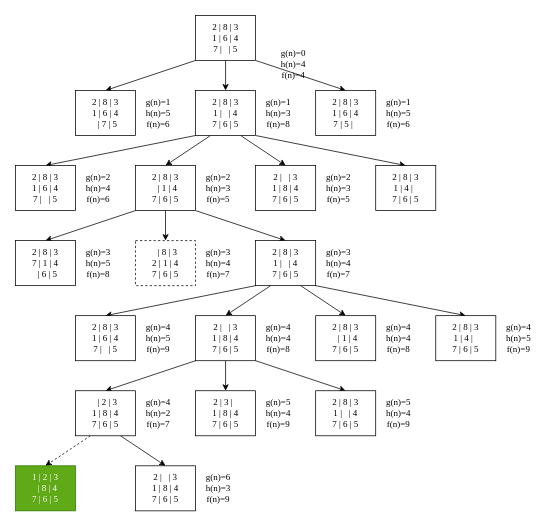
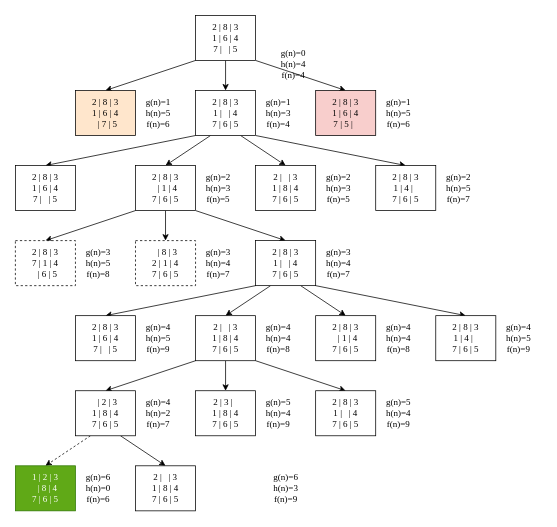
- <mxCell id="12" value="&lt;font face=&quot;Consolas&quot;&gt;2 | 8 | 3&lt;br&gt;1 | 6 | 4&lt;br&gt;&amp;nbsp; | 7 | 5&lt;br&gt;&lt;/font&gt;" style="rounded=0;whiteSpace=wrap;html=1;" vertex="1" parent="1"><mxGeometry x="100" y="120" width="80" height="60" as="geometry" /></mxCell>
+ <mxCell id="12" value="&lt;font face=&quot;Consolas&quot;&gt;2 | 8 | 3&lt;br&gt;1 | 6 | 4&lt;br&gt;&amp;nbsp; | 7 | 5&lt;br&gt;&lt;/font&gt;" style="rounded=0;whiteSpace=wrap;html=1;fillColor=#ffe6cc;" vertex="1" parent="1"><mxGeometry x="100" y="120" width="80" height="60" as="geometry" /></mxCell>
- <mxCell id="15" value="&lt;font face=&quot;Consolas&quot;&gt;g(n)=1&lt;br&gt;h(n)=3&lt;br&gt;f(n)=8&lt;/font&gt;" style="text;html=1;align=center;verticalAlign=middle;resizable=0;points=[];autosize=1;strokeColor=none;fillColor=none;" vertex="1" parent="1"><mxGeometry x="340" y="125" width="60" height="50" as="geometry" /></mxCell>
+ <mxCell id="15" value="&lt;font face=&quot;Consolas&quot;&gt;g(n)=1&lt;br&gt;h(n)=3&lt;br&gt;f(n)=4&lt;/font&gt;" style="text;html=1;align=center;verticalAlign=middle;resizable=0;points=[];autosize=1;strokeColor=none;fillColor=none;" vertex="1" parent="1"><mxGeometry x="340" y="125" width="60" height="50" as="geometry" /></mxCell>
- <mxCell id="13" value="&lt;font face=&quot;Consolas&quot;&gt;2 | 8 | 3&lt;br&gt;1 | 6 | 4&lt;br&gt;7 | 5 |&amp;nbsp;&amp;nbsp;&lt;br&gt;&lt;/font&gt;" style="rounded=0;whiteSpace=wrap;html=1;" vertex="1" parent="1"><mxGeometry x="420" y="120" width="80" height="60" as="geometry" /></mxCell>
+ <mxCell id="13" value="&lt;font face=&quot;Consolas&quot;&gt;2 | 8 | 3&lt;br&gt;1 | 6 | 4&lt;br&gt;7 | 5 |&amp;nbsp;&amp;nbsp;&lt;br&gt;&lt;/font&gt;" style="rounded=0;whiteSpace=wrap;html=1;fillColor=#f8cecc;" vertex="1" parent="1"><mxGeometry x="420" y="120" width="80" height="60" as="geometry" /></mxCell>
- <mxCell id="27" value="&lt;font face=&quot;Consolas&quot;&gt;g(n)=2&lt;br&gt;h(n)=4&lt;br&gt;f(n)=6&lt;/font&gt;" style="text;html=1;align=center;verticalAlign=middle;resizable=0;points=[];autosize=1;strokeColor=none;fillColor=none;" vertex="1" parent="1"><mxGeometry x="100" y="225" width="60" height="50" as="geometry" /></mxCell>
+ <mxCell id="24" value="&lt;font face=&quot;Consolas&quot;&gt;g(n)=2&lt;br&gt;h(n)=5&lt;br&gt;f(n)=7&lt;/font&gt;" style="text;html=1;align=center;verticalAlign=middle;resizable=0;points=[];autosize=1;strokeColor=none;fillColor=none;" vertex="1" parent="1"><mxGeometry x="580" y="225" width="60" height="50" as="geometry" /></mxCell>
- <mxCell id="34" value="&lt;span style=&quot;font-family: &amp;#34;consolas&amp;#34;&quot;&gt;2 | 8 | 3&lt;/span&gt;&lt;br style=&quot;font-family: &amp;#34;consolas&amp;#34;&quot;&gt;&lt;span style=&quot;font-family: &amp;#34;consolas&amp;#34;&quot;&gt;7 | 1 | 4&lt;/span&gt;&lt;br style=&quot;font-family: &amp;#34;consolas&amp;#34;&quot;&gt;&lt;span style=&quot;font-family: &amp;#34;consolas&amp;#34;&quot;&gt;&amp;nbsp; | 6 | 5&lt;/span&gt;&lt;font face=&quot;Consolas&quot;&gt;&lt;br&gt;&lt;/font&gt;" style="rounded=0;whiteSpace=wrap;html=1;" vertex="1" parent="1"><mxGeometry x="20" y="320" width="80" height="60" as="geometry" /></mxCell>
+ <mxCell id="34" value="&lt;span style=&quot;font-family: &amp;#34;consolas&amp;#34;&quot;&gt;2 | 8 | 3&lt;/span&gt;&lt;br style=&quot;font-family: &amp;#34;consolas&amp;#34;&quot;&gt;&lt;span style=&quot;font-family: &amp;#34;consolas&amp;#34;&quot;&gt;7 | 1 | 4&lt;/span&gt;&lt;br style=&quot;font-family: &amp;#34;consolas&amp;#34;&quot;&gt;&lt;span style=&quot;font-family: &amp;#34;consolas&amp;#34;&quot;&gt;&amp;nbsp; | 6 | 5&lt;/span&gt;&lt;font face=&quot;Consolas&quot;&gt;&lt;br&gt;&lt;/font&gt;" style="rounded=0;whiteSpace=wrap;html=1;dashed=1;" vertex="1" parent="1"><mxGeometry x="20" y="320" width="80" height="60" as="geometry" /></mxCell>
+ <mxCell id="60" value="&lt;span style=&quot;font-family: &amp;#34;consolas&amp;#34;&quot;&gt;g(n)=6&lt;/span&gt;&lt;br style=&quot;font-family: &amp;#34;consolas&amp;#34;&quot;&gt;&lt;span style=&quot;font-family: &amp;#34;consolas&amp;#34;&quot;&gt;h(n)=0&lt;/span&gt;&lt;br style=&quot;font-family: &amp;#34;consolas&amp;#34;&quot;&gt;&lt;span style=&quot;font-family: &amp;#34;consolas&amp;#34;&quot;&gt;f(n)=6&lt;/span&gt;" style="text;html=1;align=center;verticalAlign=middle;resizable=0;points=[];autosize=1;strokeColor=none;fillColor=none;" vertex="1" parent="1"><mxGeometry x="100" y="625" width="60" height="50" as="geometry" /></mxCell>
- <mxCell id="59" value="&lt;span style=&quot;font-family: &amp;#34;consolas&amp;#34;&quot;&gt;g(n)=6&lt;/span&gt;&lt;br style=&quot;font-family: &amp;#34;consolas&amp;#34;&quot;&gt;&lt;span style=&quot;font-family: &amp;#34;consolas&amp;#34;&quot;&gt;h(n)=3&lt;/span&gt;&lt;br style=&quot;font-family: &amp;#34;consolas&amp;#34;&quot;&gt;&lt;span style=&quot;font-family: &amp;#34;consolas&amp;#34;&quot;&gt;f(n)=9&lt;/span&gt;" style="text;html=1;align=center;verticalAlign=middle;resizable=0;points=[];autosize=1;strokeColor=none;fillColor=none;" vertex="1" parent="1"><mxGeometry x="260" y="625" width="60" height="50" as="geometry" /></mxCell>
+ <mxCell id="59" value="&lt;span style=&quot;font-family: &amp;#34;consolas&amp;#34;&quot;&gt;g(n)=6&lt;/span&gt;&lt;br style=&quot;font-family: &amp;#34;consolas&amp;#34;&quot;&gt;&lt;span style=&quot;font-family: &amp;#34;consolas&amp;#34;&quot;&gt;h(n)=3&lt;/span&gt;&lt;br style=&quot;font-family: &amp;#34;consolas&amp;#34;&quot;&gt;&lt;span style=&quot;font-family: &amp;#34;consolas&amp;#34;&quot;&gt;f(n)=9&lt;/span&gt;" style="text;html=1;align=center;verticalAlign=middle;resizable=0;points=[];autosize=1;strokeColor=none;fillColor=none;" vertex="1" parent="1"><mxGeometry x="350" y="625" width="60" height="50" as="geometry" /></mxCell>
